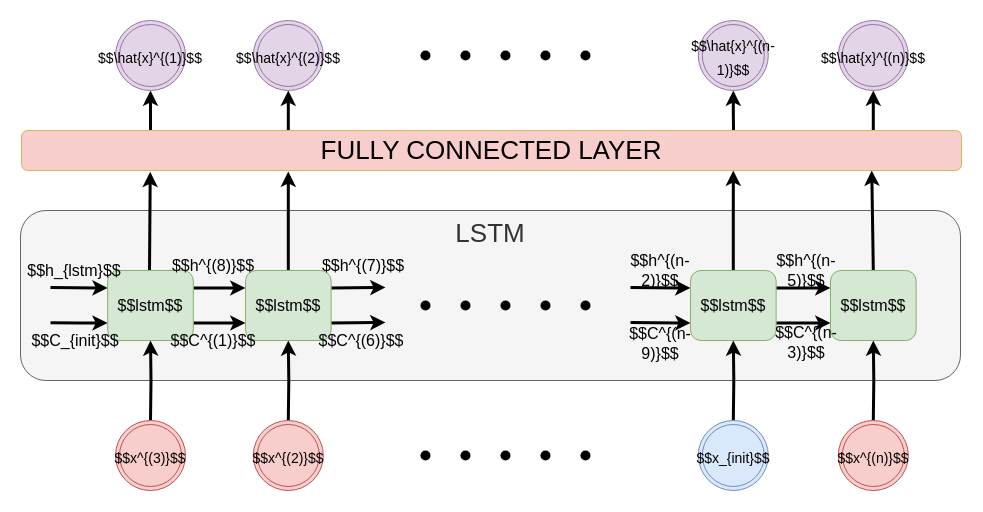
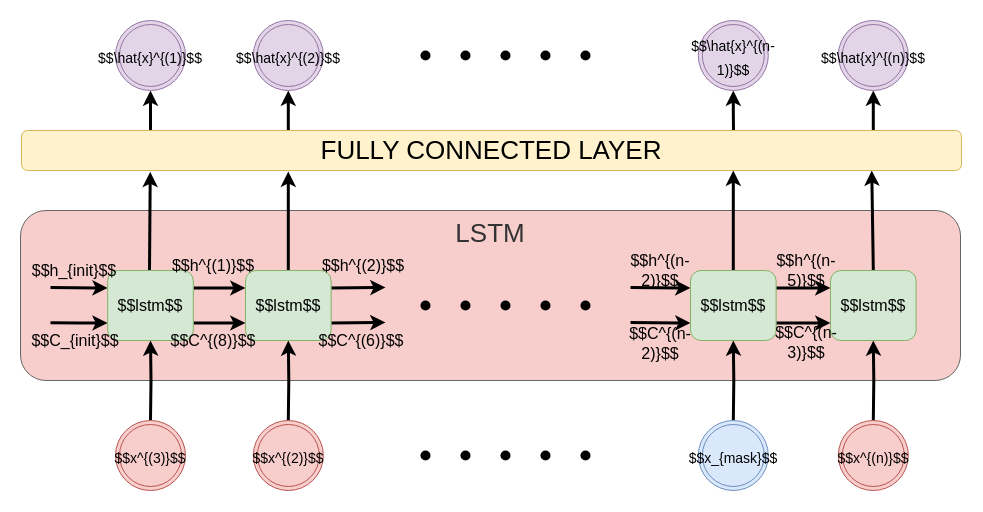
- <mxCell id="47" value="&lt;font style=&quot;font-size: 26px&quot;&gt;FULLY CONNECTED LAYER&lt;br&gt;&lt;/font&gt;" style="rounded=1;whiteSpace=wrap;html=1;fillColor=#f8cecc;strokeColor=#d6b656;connectable=0;" parent="1" vertex="1"><mxGeometry x="21" y="130" width="940" height="40" as="geometry" /></mxCell>
+ <mxCell id="47" value="&lt;font style=&quot;font-size: 26px&quot;&gt;FULLY CONNECTED LAYER&lt;br&gt;&lt;/font&gt;" style="rounded=1;whiteSpace=wrap;html=1;fillColor=#fff2cc;strokeColor=#d6b656;connectable=0;" parent="1" vertex="1"><mxGeometry x="21" y="130" width="940" height="40" as="geometry" /></mxCell>
- <mxCell id="25" value="$$h^{(8)}$$" style="text;html=1;strokeColor=none;fillColor=none;align=center;verticalAlign=middle;whiteSpace=wrap;rounded=0;fontSize=16;" parent="1" vertex="1"><mxGeometry x="182.81" y="250" width="60" height="30" as="geometry" /></mxCell>
+ <mxCell id="25" value="$$h^{(1)}$$" style="text;html=1;strokeColor=none;fillColor=none;align=center;verticalAlign=middle;whiteSpace=wrap;rounded=0;fontSize=16;" parent="1" vertex="1"><mxGeometry x="182.81" y="250" width="60" height="30" as="geometry" /></mxCell>
- <mxCell id="29" value="$$h^{(7)}$$" style="text;html=1;strokeColor=none;fillColor=none;align=center;verticalAlign=middle;whiteSpace=wrap;rounded=0;fontSize=16;" parent="1" vertex="1"><mxGeometry x="332.81" y="250" width="60" height="30" as="geometry" /></mxCell>
+ <mxCell id="29" value="$$h^{(2)}$$" style="text;html=1;strokeColor=none;fillColor=none;align=center;verticalAlign=middle;whiteSpace=wrap;rounded=0;fontSize=16;" parent="1" vertex="1"><mxGeometry x="332.81" y="250" width="60" height="30" as="geometry" /></mxCell>
- <mxCell id="27" value="$$h_{lstm}$$" style="text;html=1;strokeColor=none;fillColor=none;align=center;verticalAlign=middle;whiteSpace=wrap;rounded=0;fontSize=16;" parent="1" vertex="1"><mxGeometry x="44" y="255" width="60" height="30" as="geometry" /></mxCell>
+ <mxCell id="27" value="$$h_{init}$$" style="text;html=1;strokeColor=none;fillColor=none;align=center;verticalAlign=middle;whiteSpace=wrap;rounded=0;fontSize=16;" parent="1" vertex="1"><mxGeometry x="44" y="255" width="60" height="30" as="geometry" /></mxCell>
- <mxCell id="2" value="&lt;font style=&quot;font-size: 26px&quot;&gt;LSTM&lt;br&gt;&lt;br&gt;&lt;br&gt;&lt;br&gt;&lt;br&gt;&lt;/font&gt;" style="rounded=1;whiteSpace=wrap;html=1;fillColor=#f5f5f5;strokeColor=#666666;connectable=0;fontColor=#333333;" parent="1" vertex="1"><mxGeometry x="20" y="210" width="940" height="170" as="geometry" /></mxCell>
+ <mxCell id="2" value="&lt;font style=&quot;font-size: 26px&quot;&gt;LSTM&lt;br&gt;&lt;br&gt;&lt;br&gt;&lt;br&gt;&lt;br&gt;&lt;/font&gt;" style="rounded=1;whiteSpace=wrap;html=1;fillColor=#f8cecc;strokeColor=#666666;connectable=0;fontColor=#333333;" parent="1" vertex="1"><mxGeometry x="20" y="210" width="940" height="170" as="geometry" /></mxCell>
- <mxCell id="26" value="$$C^{(1)}$$" style="text;html=1;strokeColor=none;fillColor=none;align=center;verticalAlign=middle;whiteSpace=wrap;rounded=0;fontSize=16;" parent="1" vertex="1"><mxGeometry x="182.81" y="325" width="60" height="30" as="geometry" /></mxCell>
+ <mxCell id="26" value="$$C^{(8)}$$" style="text;html=1;strokeColor=none;fillColor=none;align=center;verticalAlign=middle;whiteSpace=wrap;rounded=0;fontSize=16;" parent="1" vertex="1"><mxGeometry x="182.81" y="325" width="60" height="30" as="geometry" /></mxCell>
- <mxCell id="32" value="$$C^{(n-9)}$$" style="text;html=1;strokeColor=none;fillColor=none;align=center;verticalAlign=middle;whiteSpace=wrap;rounded=0;fontSize=16;" parent="1" vertex="1"><mxGeometry x="629.82" y="328" width="60" height="30" as="geometry" /></mxCell>
+ <mxCell id="32" value="$$C^{(n-2)}$$" style="text;html=1;strokeColor=none;fillColor=none;align=center;verticalAlign=middle;whiteSpace=wrap;rounded=0;fontSize=16;" parent="1" vertex="1"><mxGeometry x="629.82" y="328" width="60" height="30" as="geometry" /></mxCell>
- <mxCell id="37" value="&lt;span style=&quot;font-size: 14px;&quot;&gt;$$x_{init}$$&lt;/span&gt;" style="ellipse;shape=doubleEllipse;whiteSpace=wrap;html=1;aspect=fixed;fontSize=20;fillColor=#dae8fc;strokeColor=#6c8ebf;" parent="1" vertex="1"><mxGeometry x="697.82" y="420" width="70" height="70" as="geometry" /></mxCell>
+ <mxCell id="37" value="&lt;span style=&quot;font-size: 14px;&quot;&gt;$$x_{mask}$$&lt;/span&gt;" style="ellipse;shape=doubleEllipse;whiteSpace=wrap;html=1;aspect=fixed;fontSize=20;fillColor=#dae8fc;strokeColor=#6c8ebf;" parent="1" vertex="1"><mxGeometry x="697.82" y="420" width="70" height="70" as="geometry" /></mxCell>
